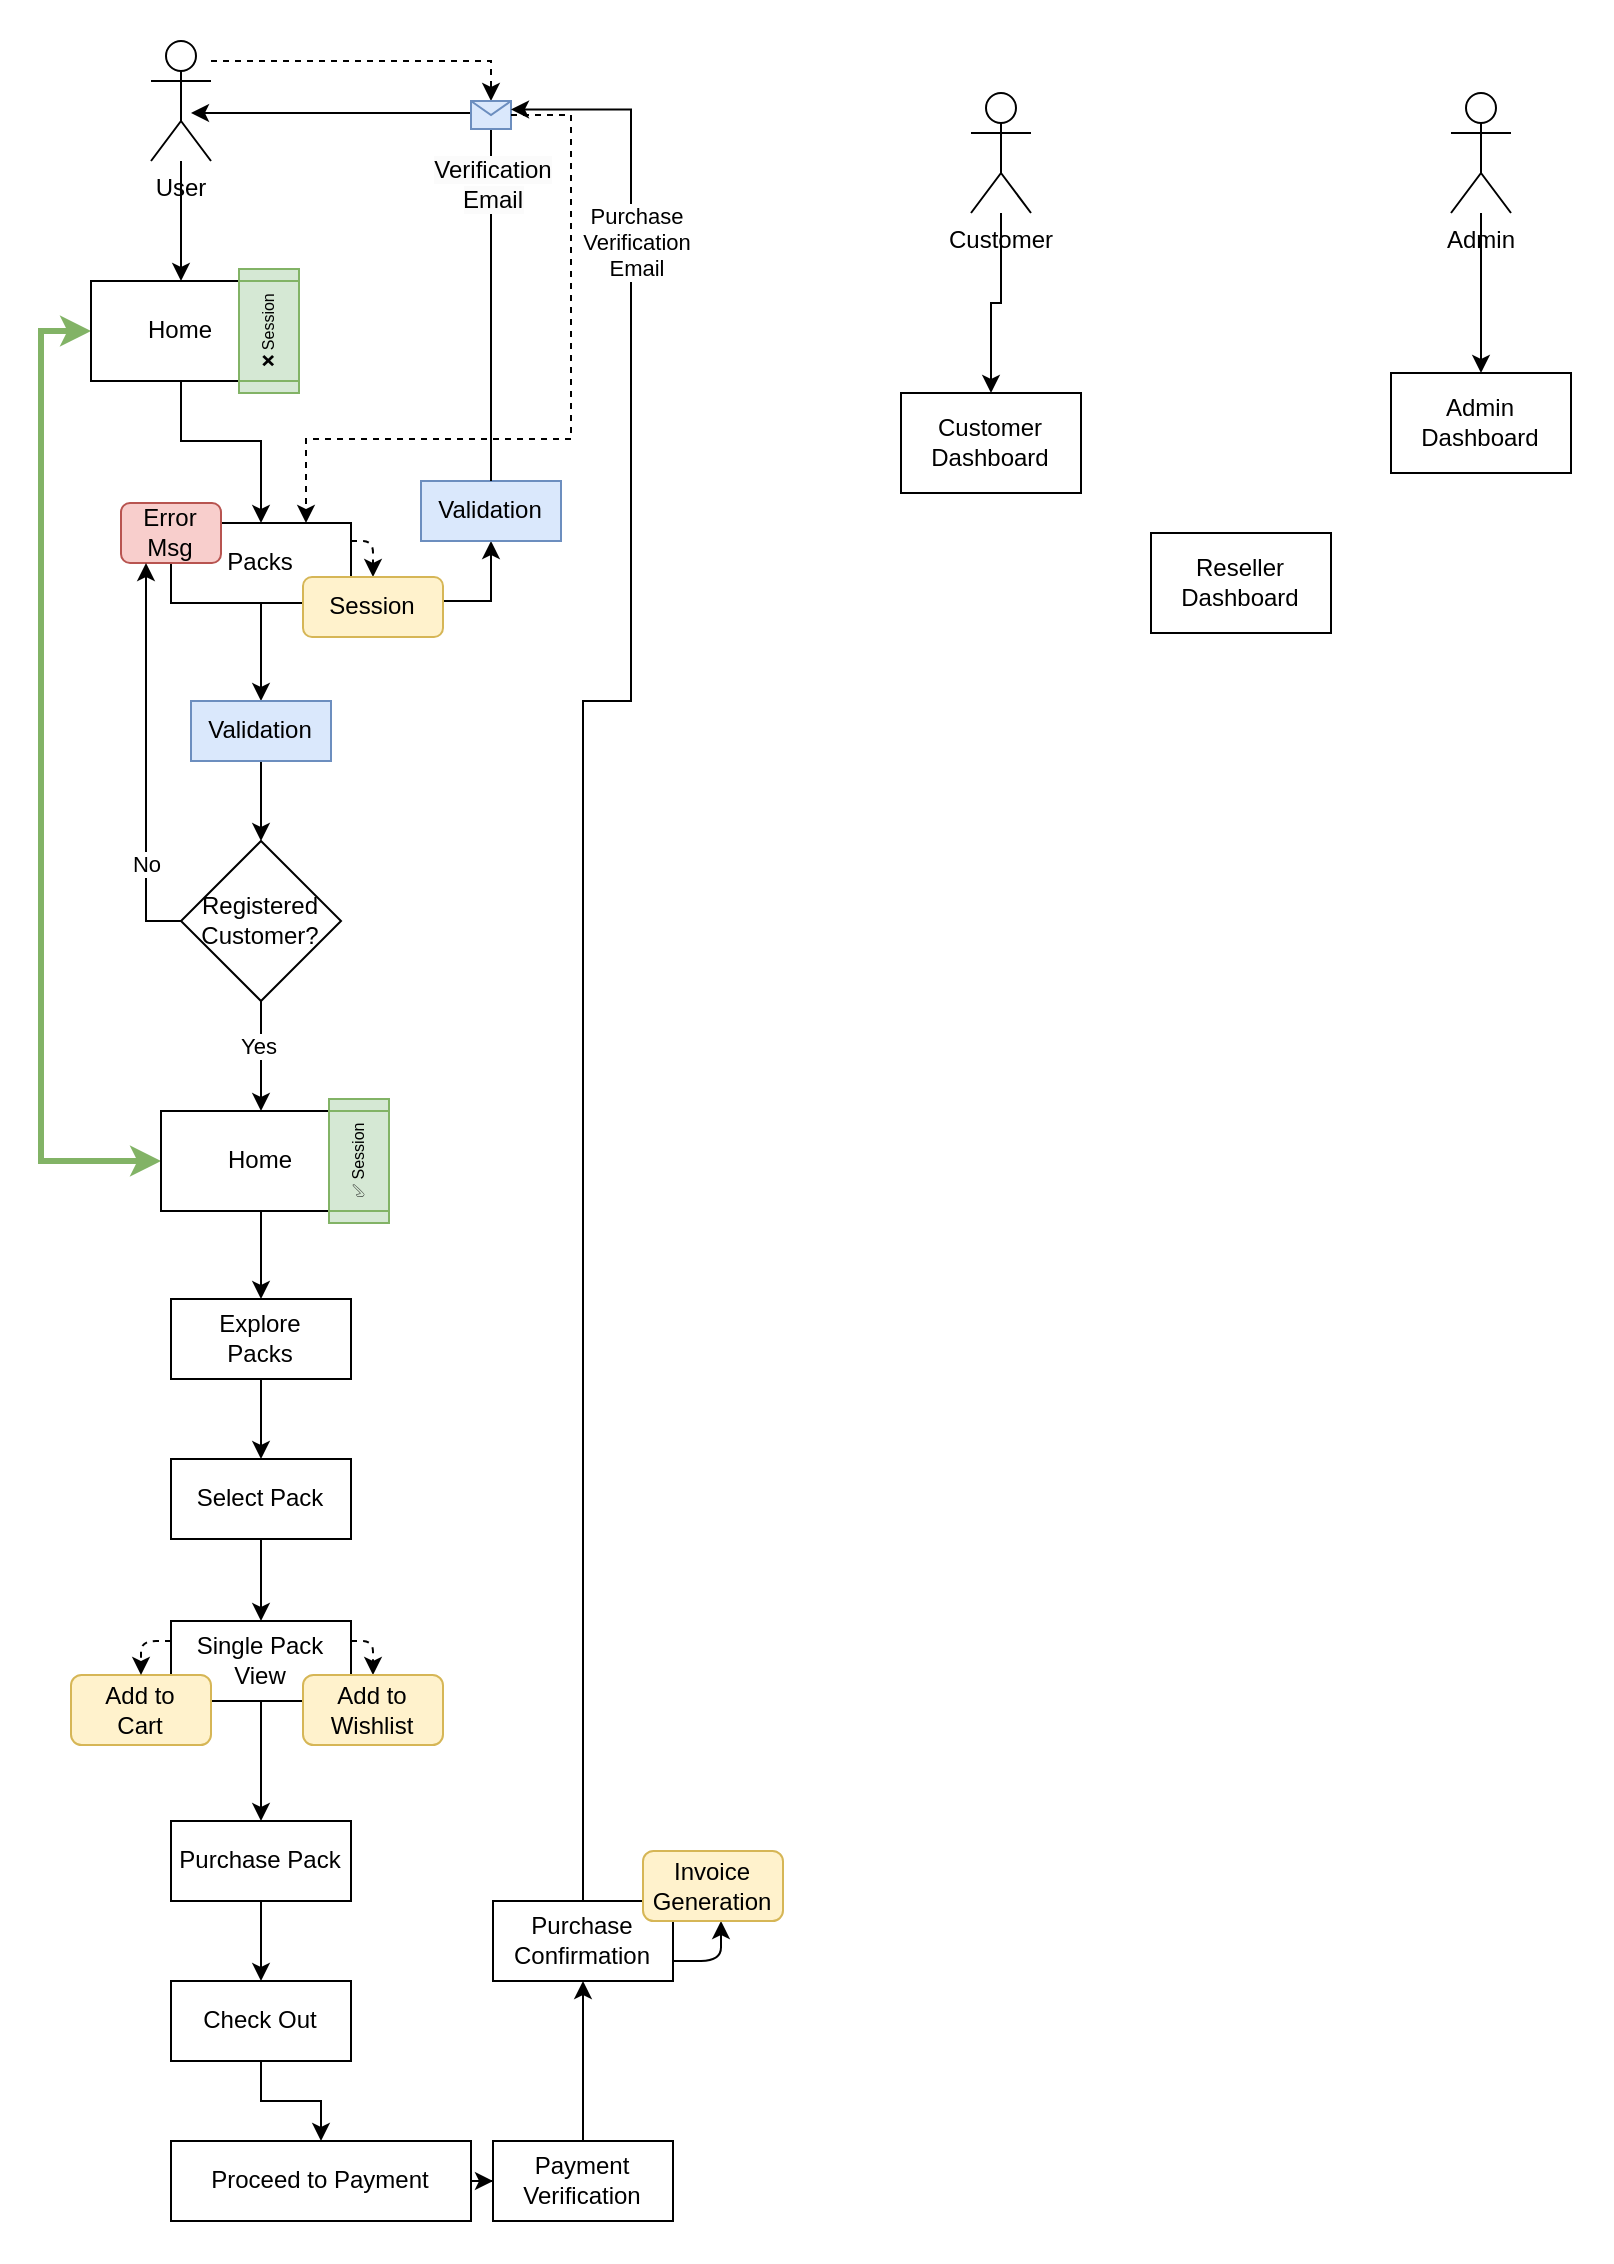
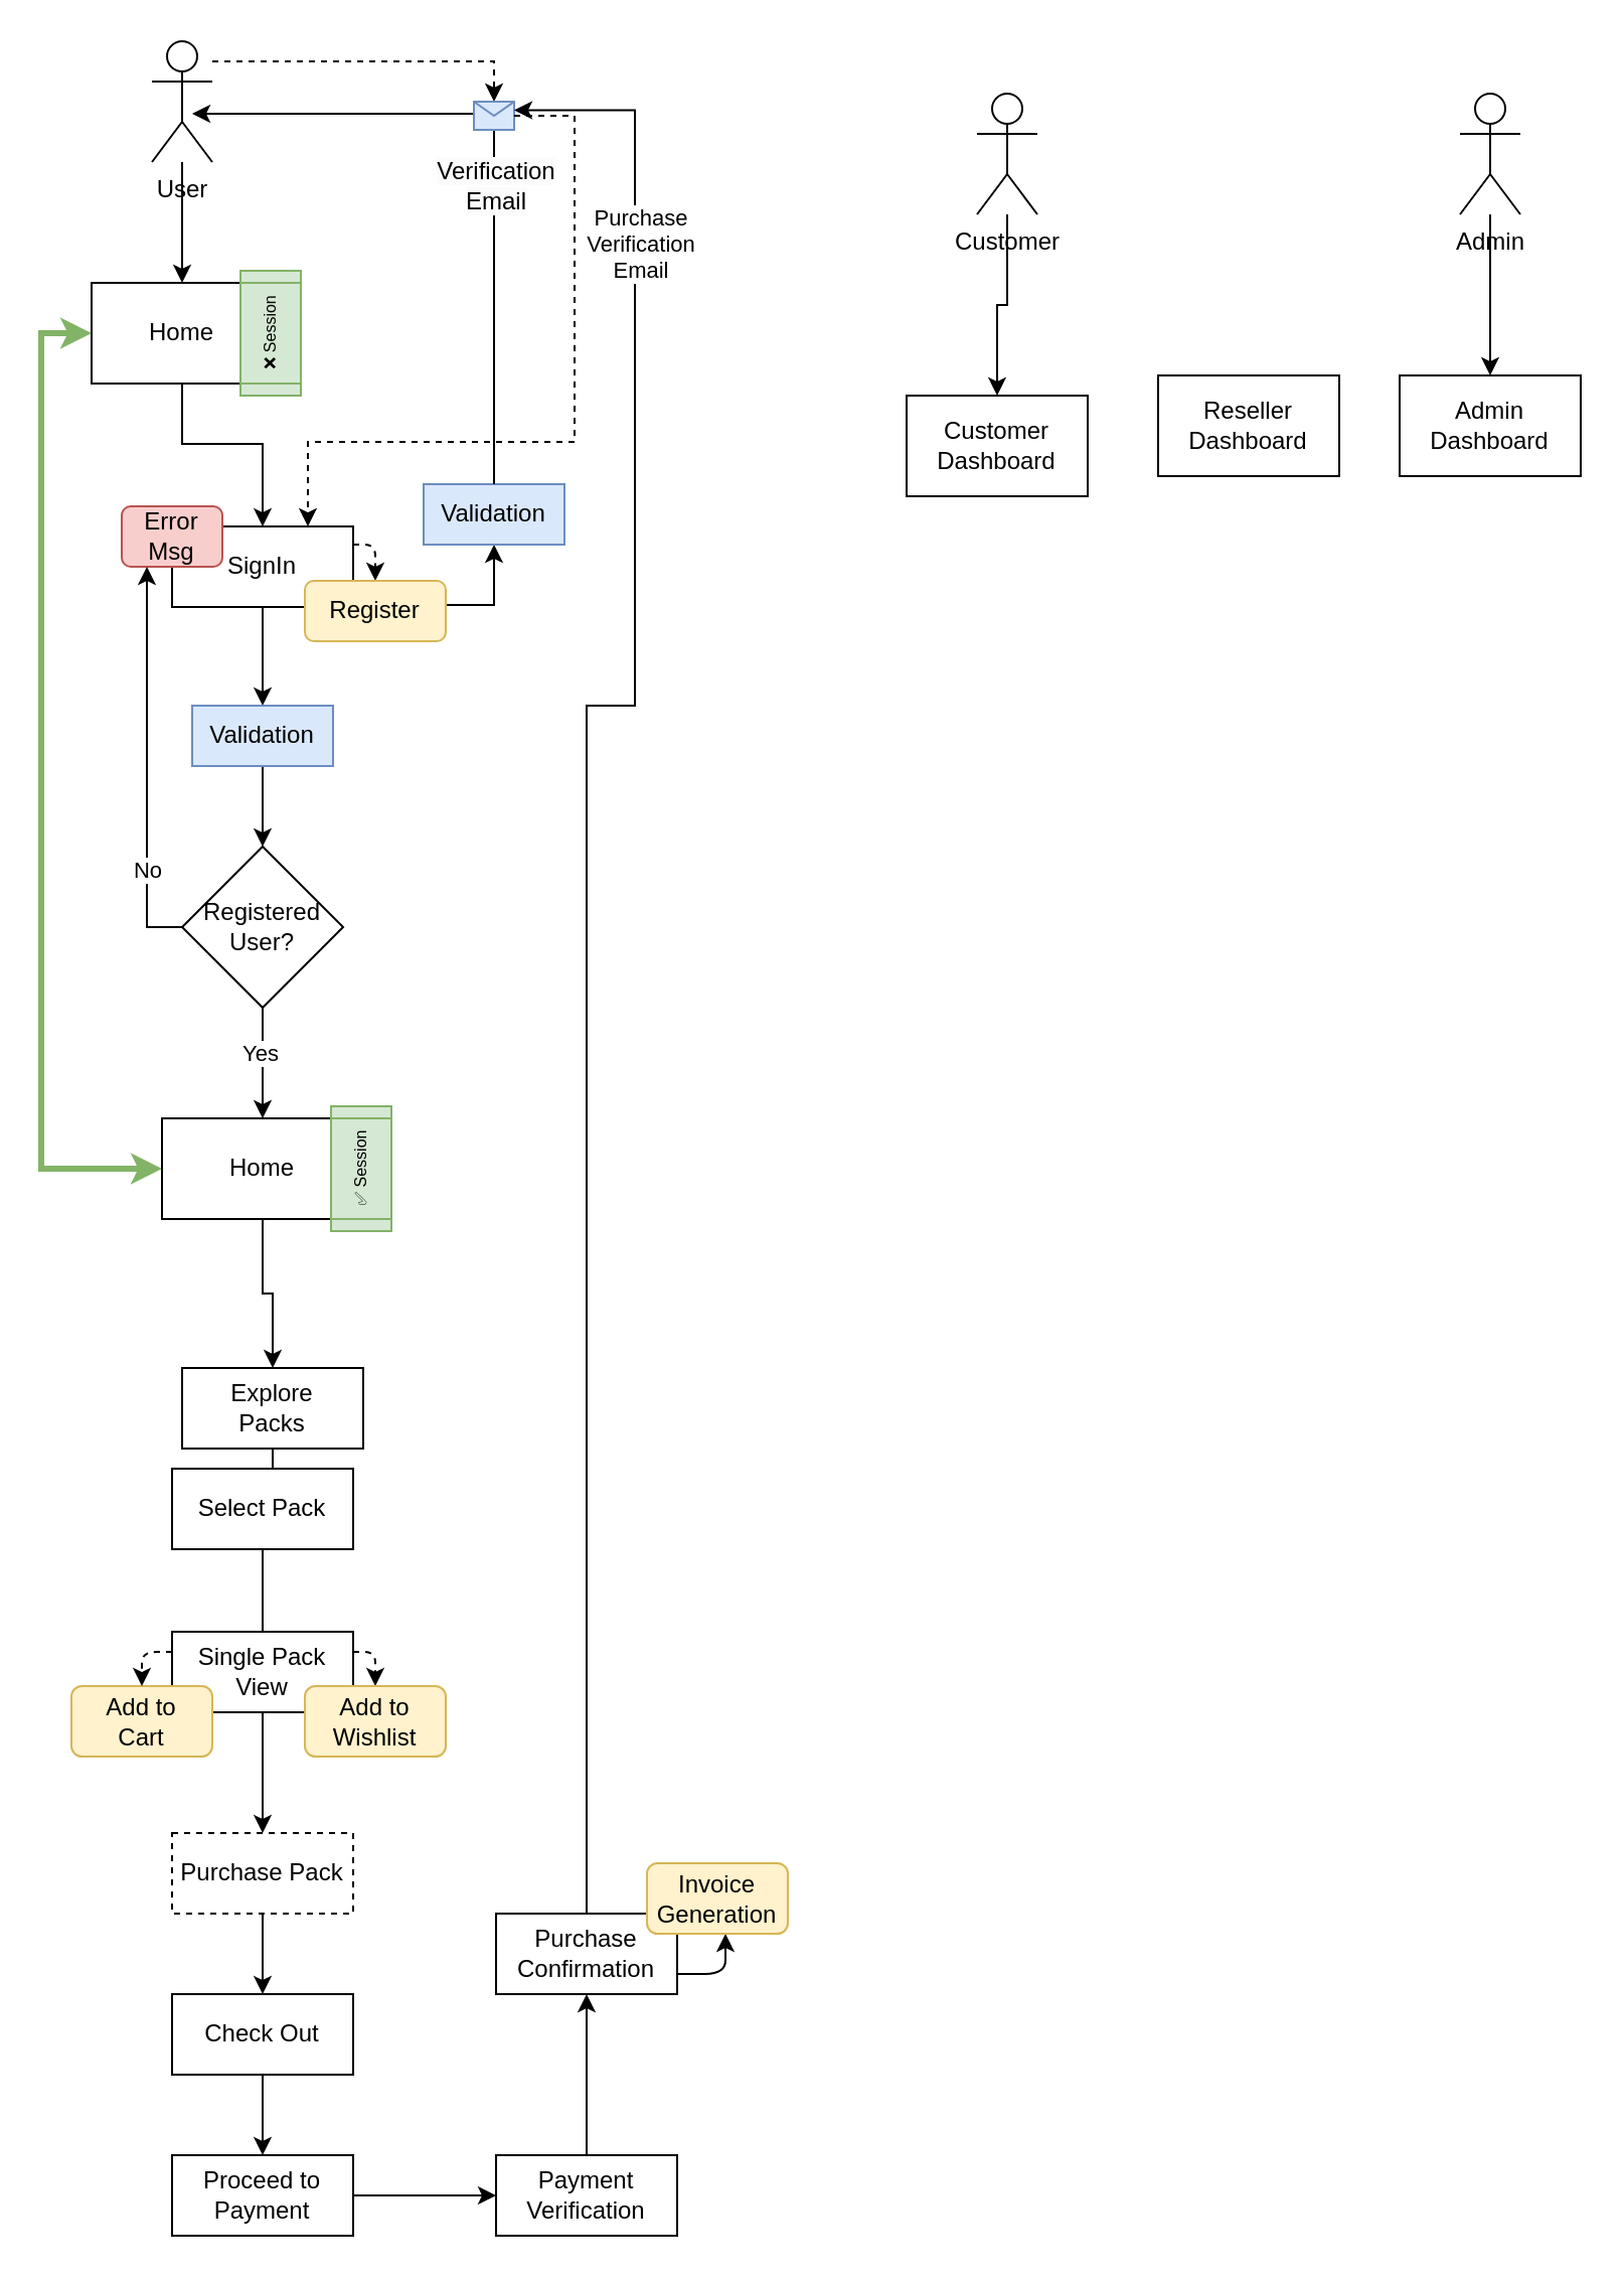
- <mxCell id="9" value="Packs" style="rounded=0;whiteSpace=wrap;html=1;" vertex="1" parent="1"><mxGeometry x="85" y="261" width="90" height="40" as="geometry" /></mxCell>
+ <mxCell id="9" value="SignIn" style="rounded=0;whiteSpace=wrap;html=1;" vertex="1" parent="1"><mxGeometry x="85" y="261" width="90" height="40" as="geometry" /></mxCell>
- <mxCell id="35" value="Reseller&lt;div&gt;Dashboard&lt;/div&gt;" style="rounded=0;whiteSpace=wrap;html=1;" vertex="1" parent="1"><mxGeometry x="575" y="266" width="90" height="50" as="geometry" /></mxCell>
+ <mxCell id="35" value="Reseller&lt;div&gt;Dashboard&lt;/div&gt;" style="rounded=0;whiteSpace=wrap;html=1;" vertex="1" parent="1"><mxGeometry x="575" y="186" width="90" height="50" as="geometry" /></mxCell>
- <mxCell id="11" value="Session" style="rounded=1;whiteSpace=wrap;html=1;fillColor=#fff2cc;strokeColor=#d6b656;" vertex="1" parent="1"><mxGeometry x="151" y="288" width="70" height="30" as="geometry" /></mxCell>
+ <mxCell id="11" value="Register" style="rounded=1;whiteSpace=wrap;html=1;fillColor=#fff2cc;strokeColor=#d6b656;" vertex="1" parent="1"><mxGeometry x="151" y="288" width="70" height="30" as="geometry" /></mxCell>
- <mxCell id="24" value="Registered Customer?" style="rhombus;whiteSpace=wrap;html=1;" vertex="1" parent="1"><mxGeometry x="90" y="420" width="80" height="80" as="geometry" /></mxCell>
+ <mxCell id="24" value="Registered User?" style="rhombus;whiteSpace=wrap;html=1;" vertex="1" parent="1"><mxGeometry x="90" y="420" width="80" height="80" as="geometry" /></mxCell>
- <mxCell id="38" value="Explore&lt;div&gt;Packs&lt;/div&gt;" style="rounded=0;whiteSpace=wrap;html=1;" vertex="1" parent="1"><mxGeometry x="85" y="649" width="90" height="40" as="geometry" /></mxCell>
+ <mxCell id="38" value="Explore&lt;div&gt;Packs&lt;/div&gt;" style="rounded=0;whiteSpace=wrap;html=1;" vertex="1" parent="1"><mxGeometry x="90" y="679" width="90" height="40" as="geometry" /></mxCell>
- <mxCell id="39" value="" style="edgeStyle=orthogonalEdgeStyle;rounded=0;orthogonalLoop=1;jettySize=auto;html=1;" edge="1" parent="1" source="40" target="43"><mxGeometry relative="1" as="geometry" /></mxCell>
+ <mxCell id="39" value="" style="edgeStyle=orthogonalEdgeStyle;rounded=0;orthogonalLoop=1;jettySize=auto;html=1;endArrow=none;" edge="1" parent="1" source="40" target="43"><mxGeometry relative="1" as="geometry" /></mxCell>
- <mxCell id="48" value="Purchase Pack" style="rounded=0;whiteSpace=wrap;html=1;" vertex="1" parent="1"><mxGeometry x="85" y="910" width="90" height="40" as="geometry" /></mxCell>
+ <mxCell id="48" value="Purchase Pack" style="rounded=0;whiteSpace=wrap;html=1;dashed=1;" vertex="1" parent="1"><mxGeometry x="85" y="910" width="90" height="40" as="geometry" /></mxCell>
- <mxCell id="52" value="Proceed to Payment" style="rounded=0;whiteSpace=wrap;html=1;" vertex="1" parent="1"><mxGeometry x="85" y="1070" width="150" height="40" as="geometry" /></mxCell>
+ <mxCell id="52" value="Proceed to Payment" style="rounded=0;whiteSpace=wrap;html=1;" vertex="1" parent="1"><mxGeometry x="85" y="1070" width="90" height="40" as="geometry" /></mxCell>
